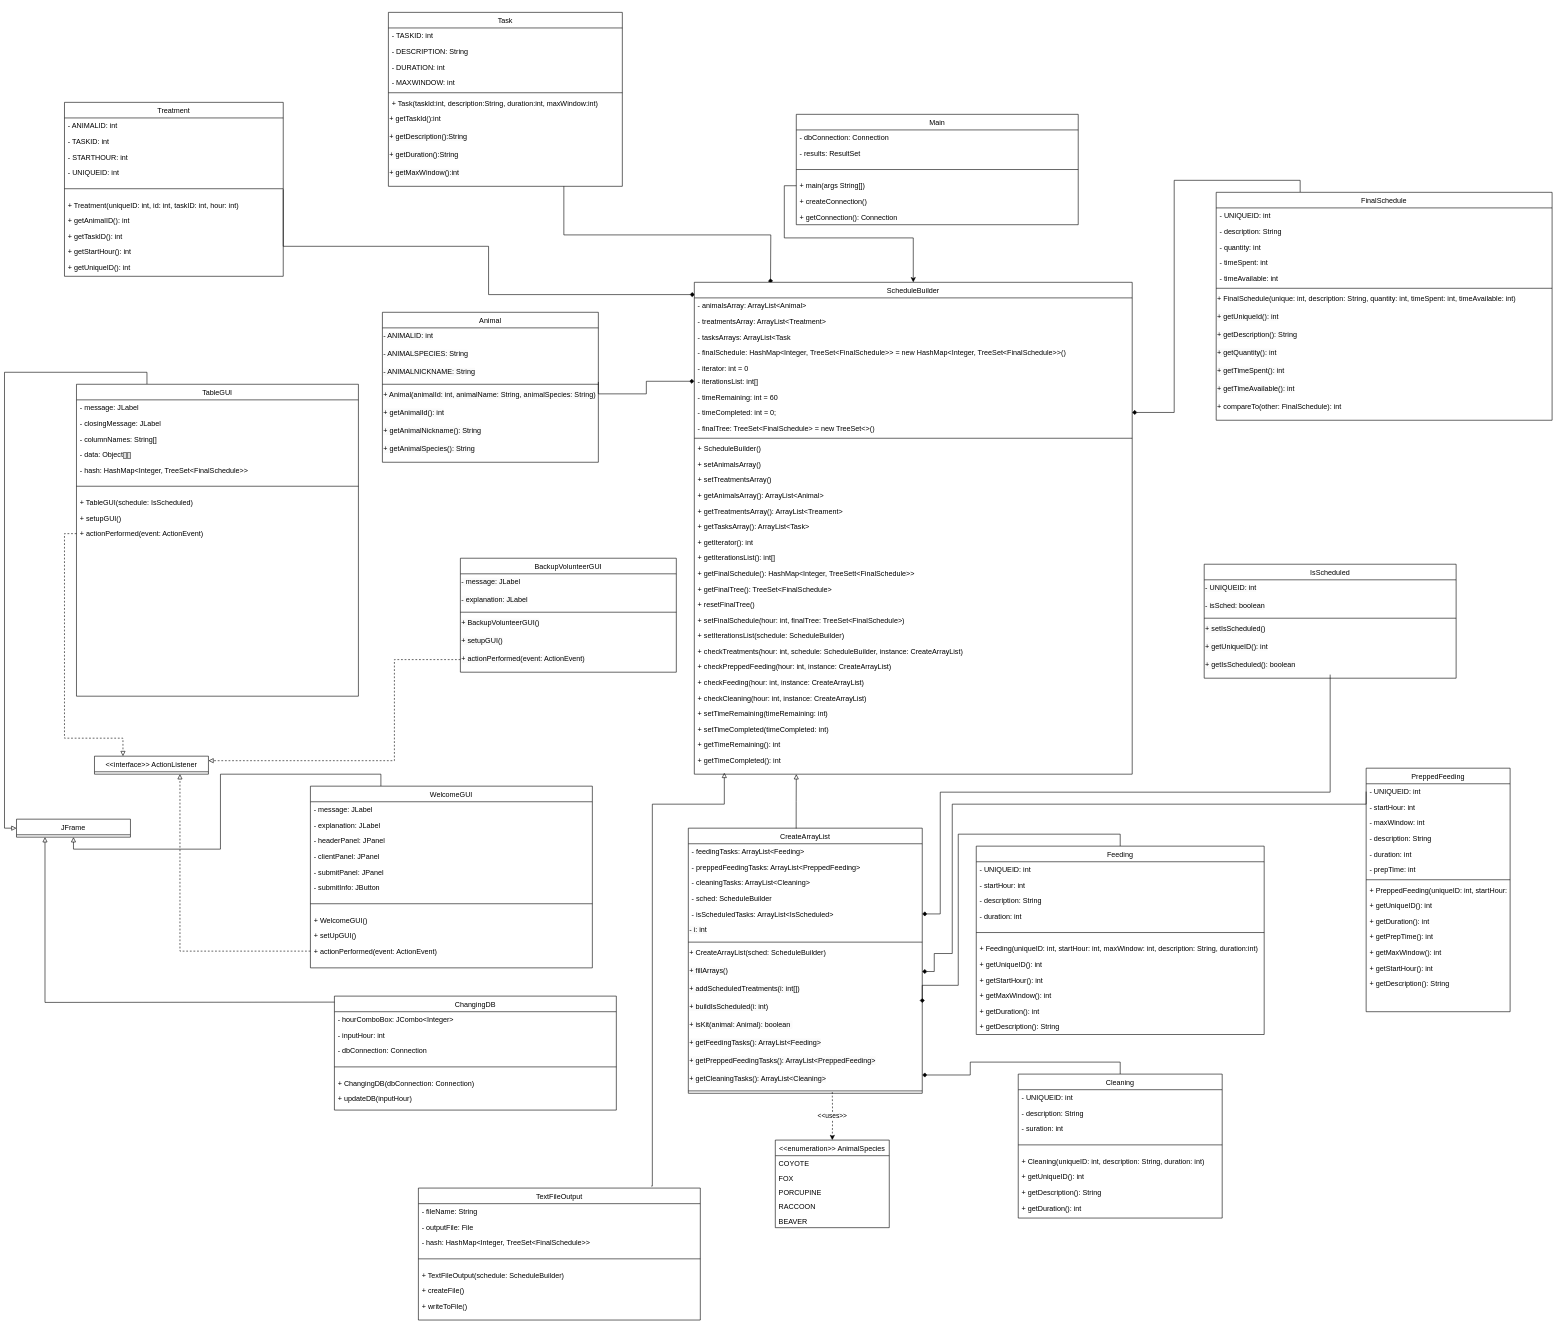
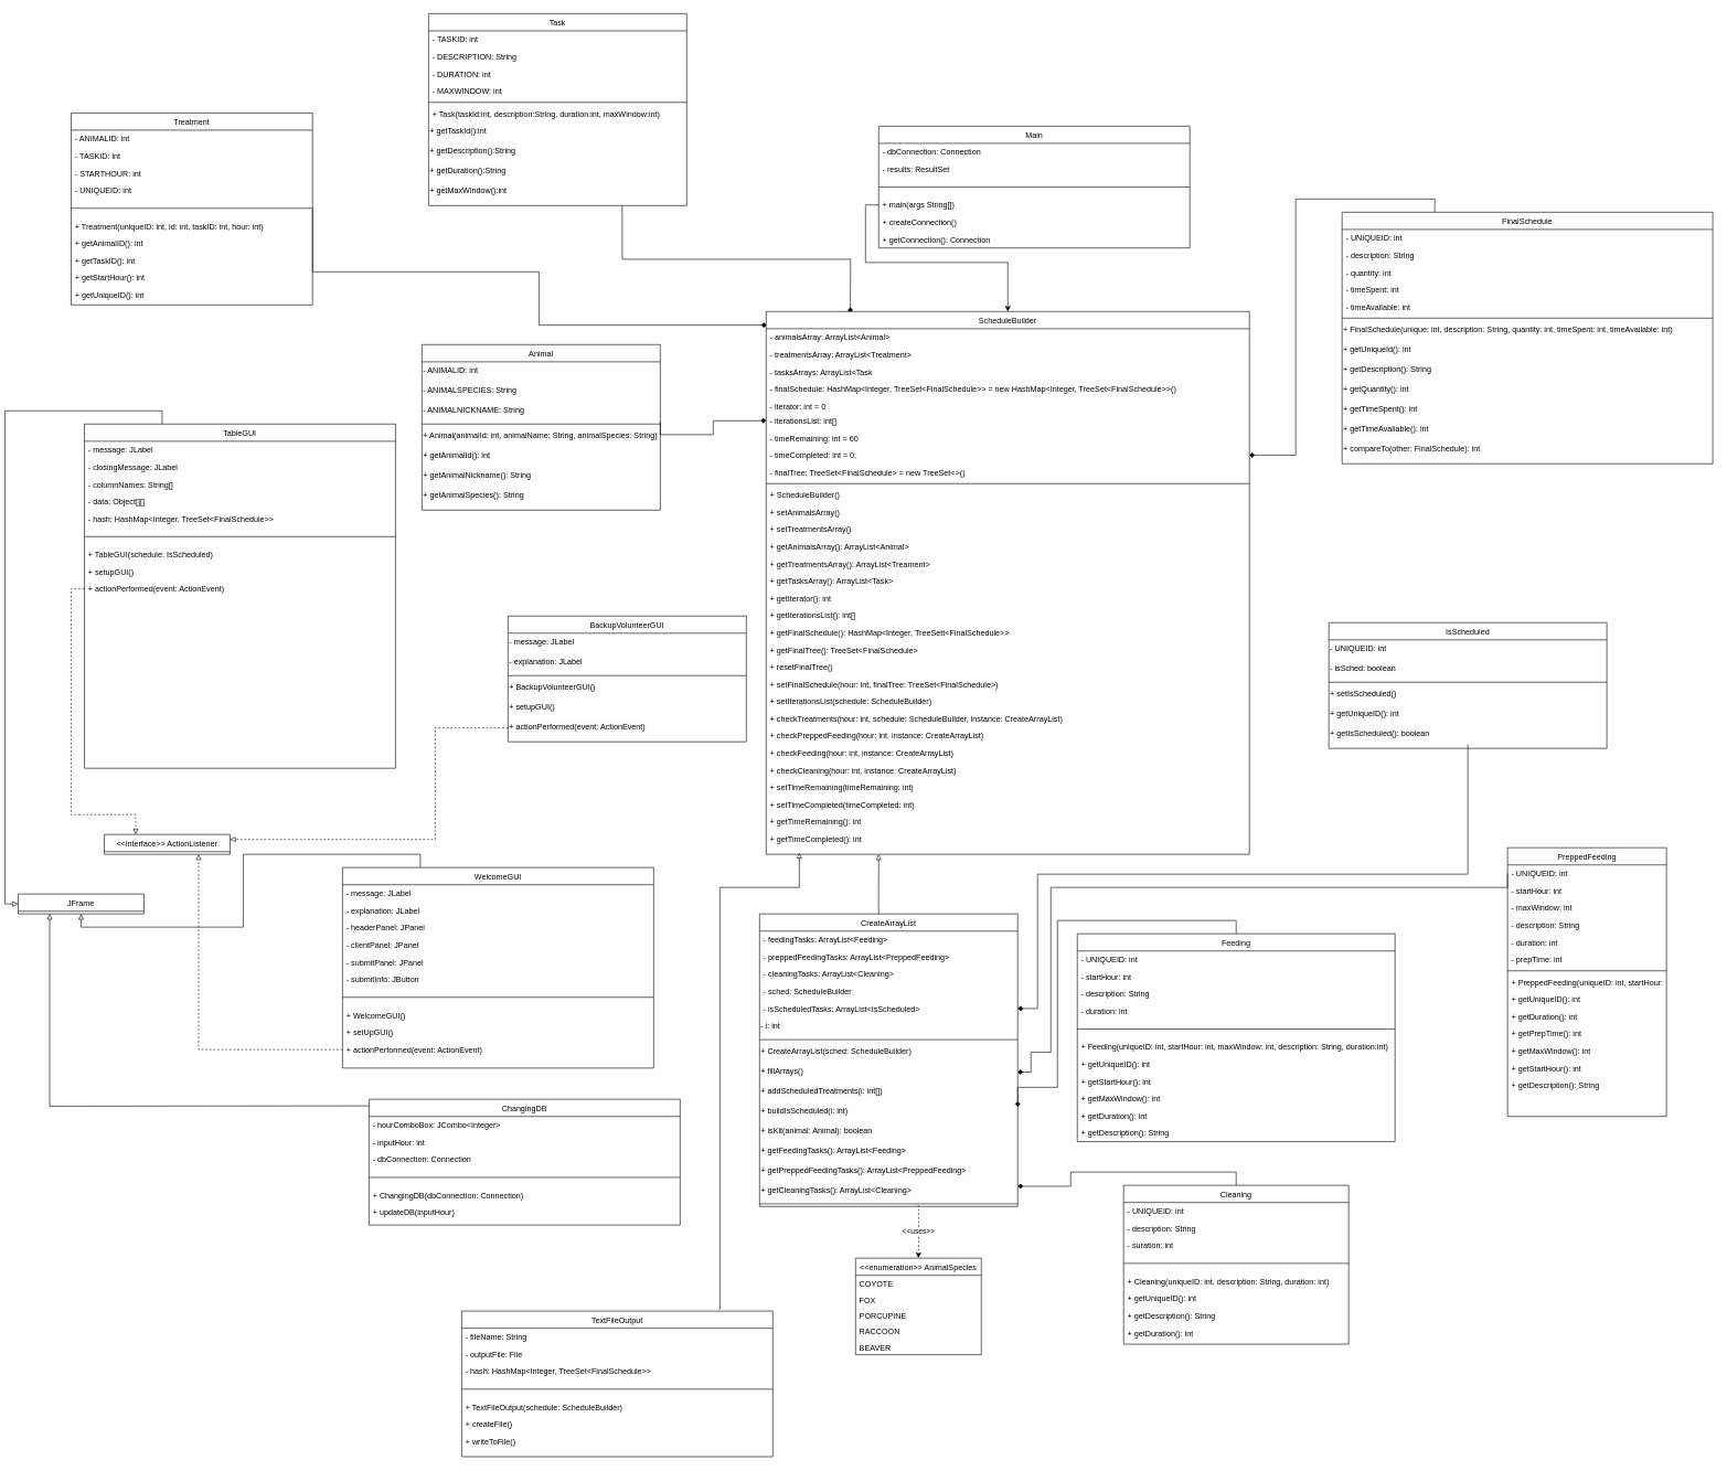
- <mxCell id="203" value="JFrame" style="swimlane;fontStyle=0;align=center;verticalAlign=top;childLayout=stackLayout;horizontal=1;startSize=26;horizontalStack=0;resizeParent=1;resizeLast=0;collapsible=1;marginBottom=0;rounded=0;shadow=0;strokeWidth=1;" parent="1" vertex="1"><mxGeometry x="20" y="1365" width="190" height="30" as="geometry"><mxRectangle x="230" y="140" width="160" height="26" as="alternateBounds" /></mxGeometry></mxCell>
+ <mxCell id="203" value="JFrame" style="swimlane;fontStyle=0;align=center;verticalAlign=top;childLayout=stackLayout;horizontal=1;startSize=26;horizontalStack=0;resizeParent=1;resizeLast=0;collapsible=1;marginBottom=0;rounded=0;shadow=0;strokeWidth=1;" parent="1" vertex="1"><mxGeometry x="20" y="1350" width="190" height="30" as="geometry"><mxRectangle x="230" y="140" width="160" height="26" as="alternateBounds" /></mxGeometry></mxCell>
